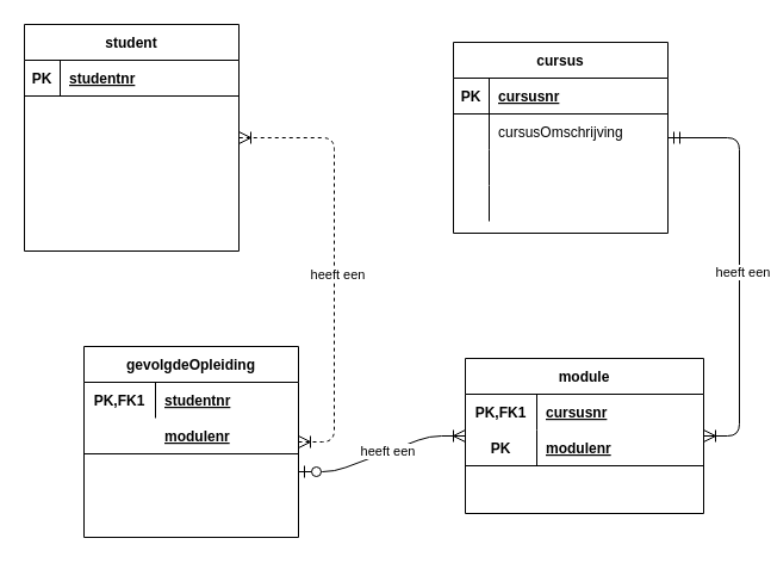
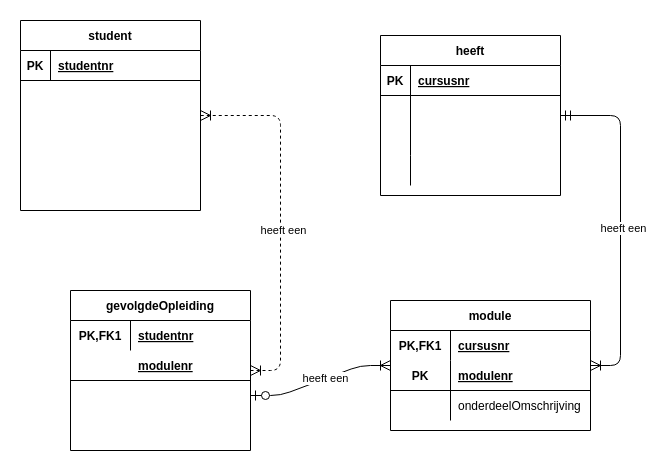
- <mxCell id="12" value="cursus" style="shape=table;startSize=30;container=1;collapsible=1;childLayout=tableLayout;fixedRows=1;rowLines=0;fontStyle=1;align=center;resizeLast=1;" vertex="1" parent="1"><mxGeometry x="380" y="35" width="180" height="160" as="geometry" /></mxCell>
+ <mxCell id="12" value="heeft" style="shape=table;startSize=30;container=1;collapsible=1;childLayout=tableLayout;fixedRows=1;rowLines=0;fontStyle=1;align=center;resizeLast=1;" vertex="1" parent="1"><mxGeometry x="380" y="35" width="180" height="160" as="geometry" /></mxCell>
- <mxCell id="18" value="cursusOmschrijving" style="shape=partialRectangle;connectable=0;fillColor=none;top=0;left=0;bottom=0;right=0;align=left;spacingLeft=6;overflow=hidden;" vertex="1" parent="16"><mxGeometry x="30" width="150" height="30" as="geometry" /></mxCell>
+ <mxCell id="44" value="onderdeelOmschrijving" style="shape=partialRectangle;connectable=0;fillColor=none;top=0;left=0;bottom=0;right=0;align=left;spacingLeft=6;overflow=hidden;" vertex="1" parent="42"><mxGeometry x="60" width="140" height="30" as="geometry" /></mxCell>
